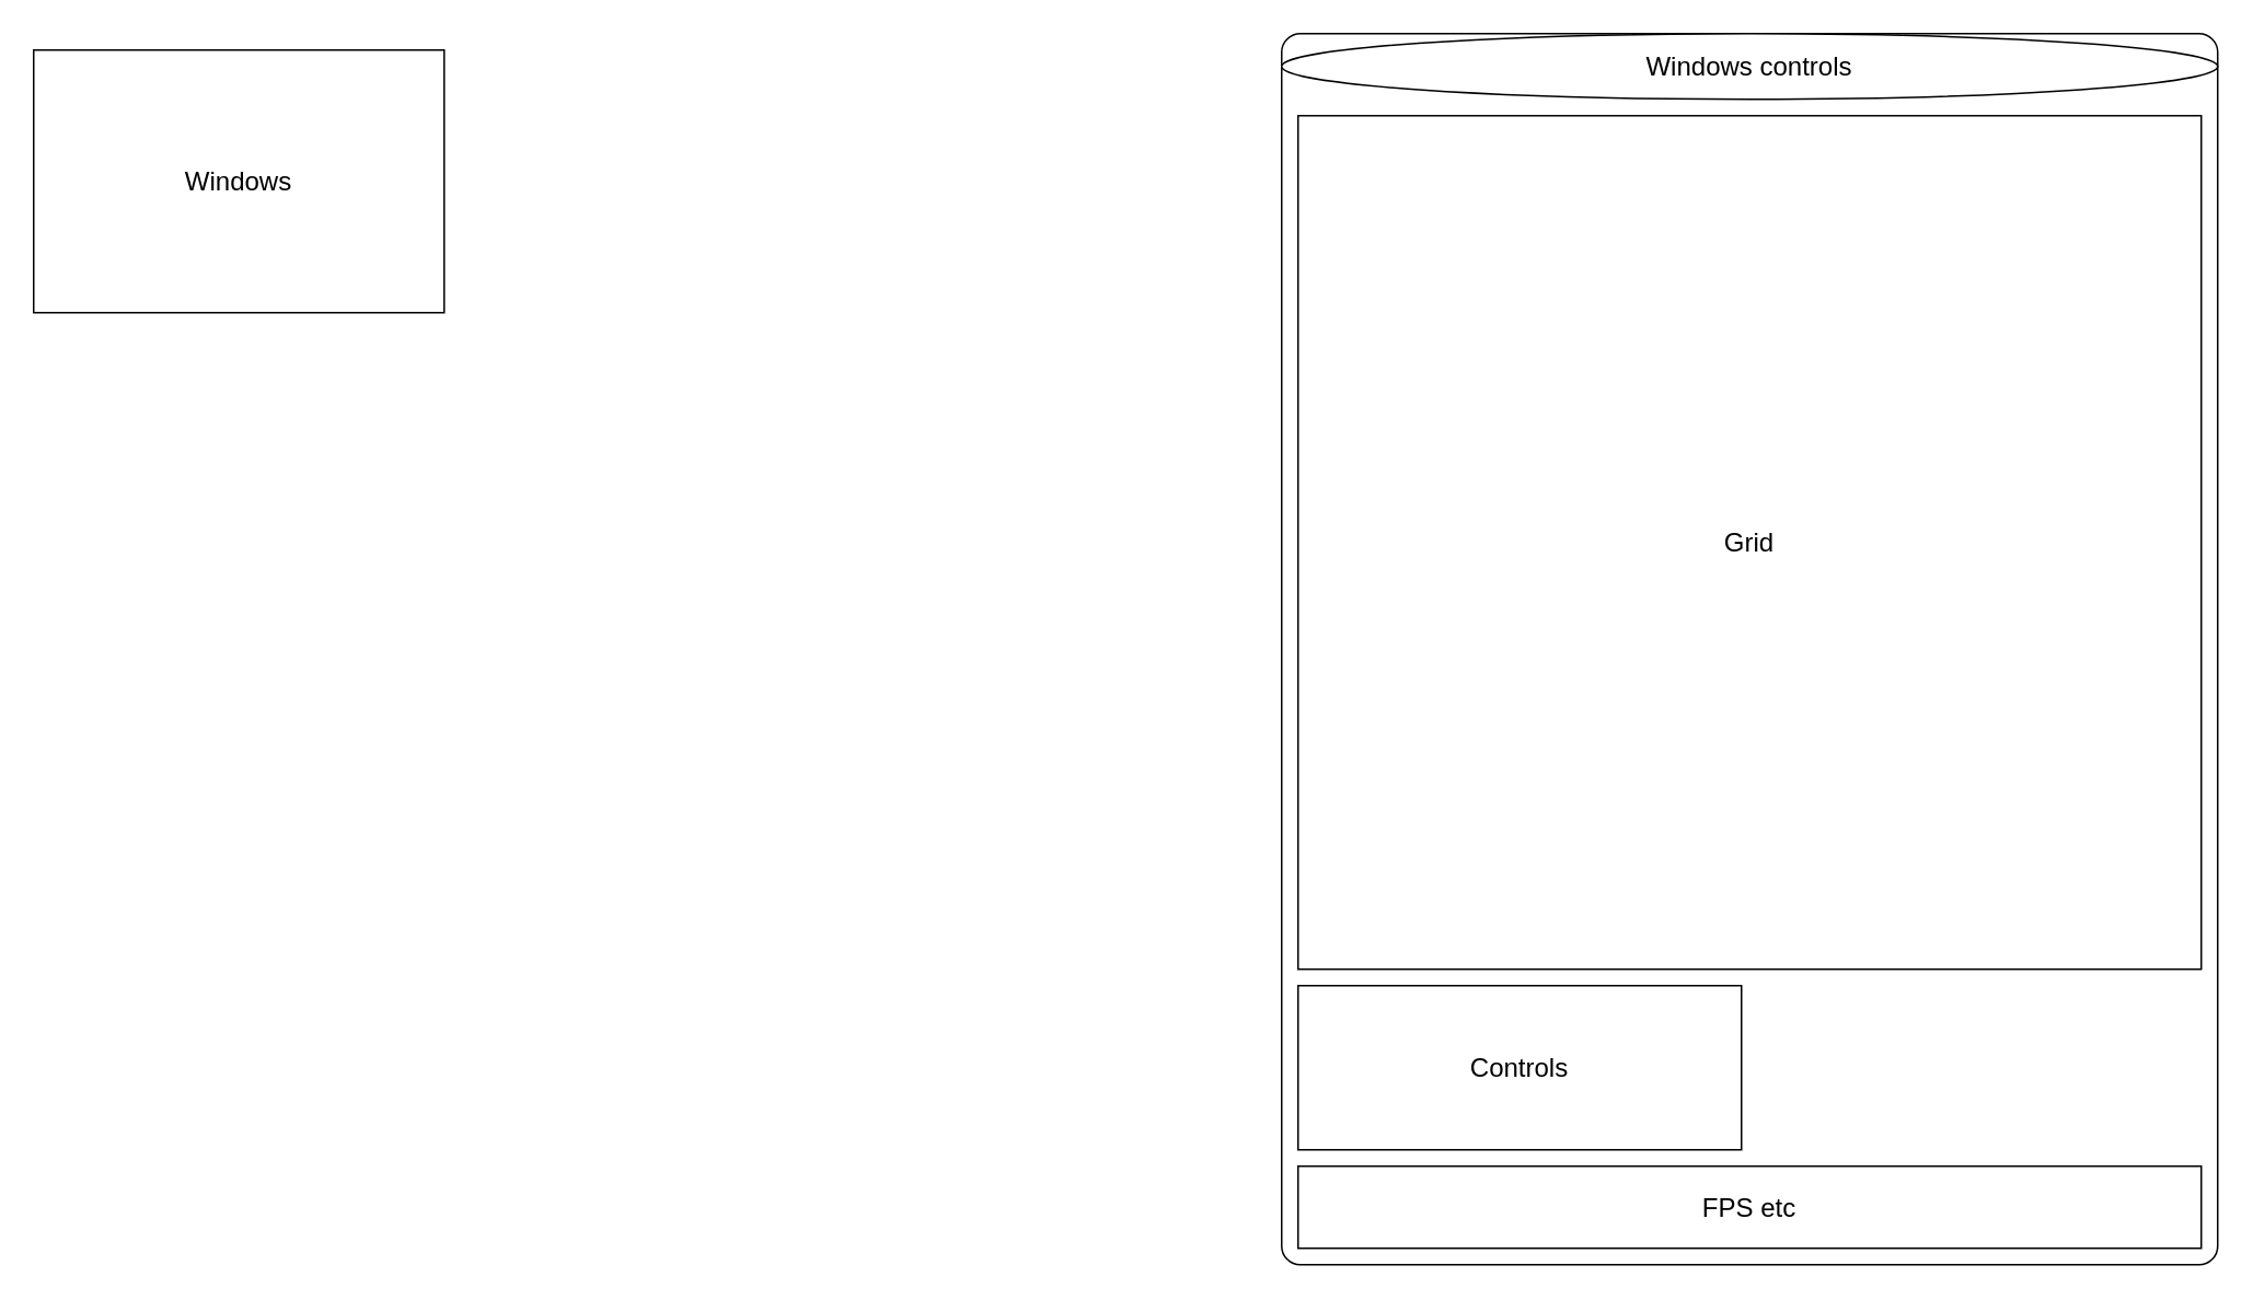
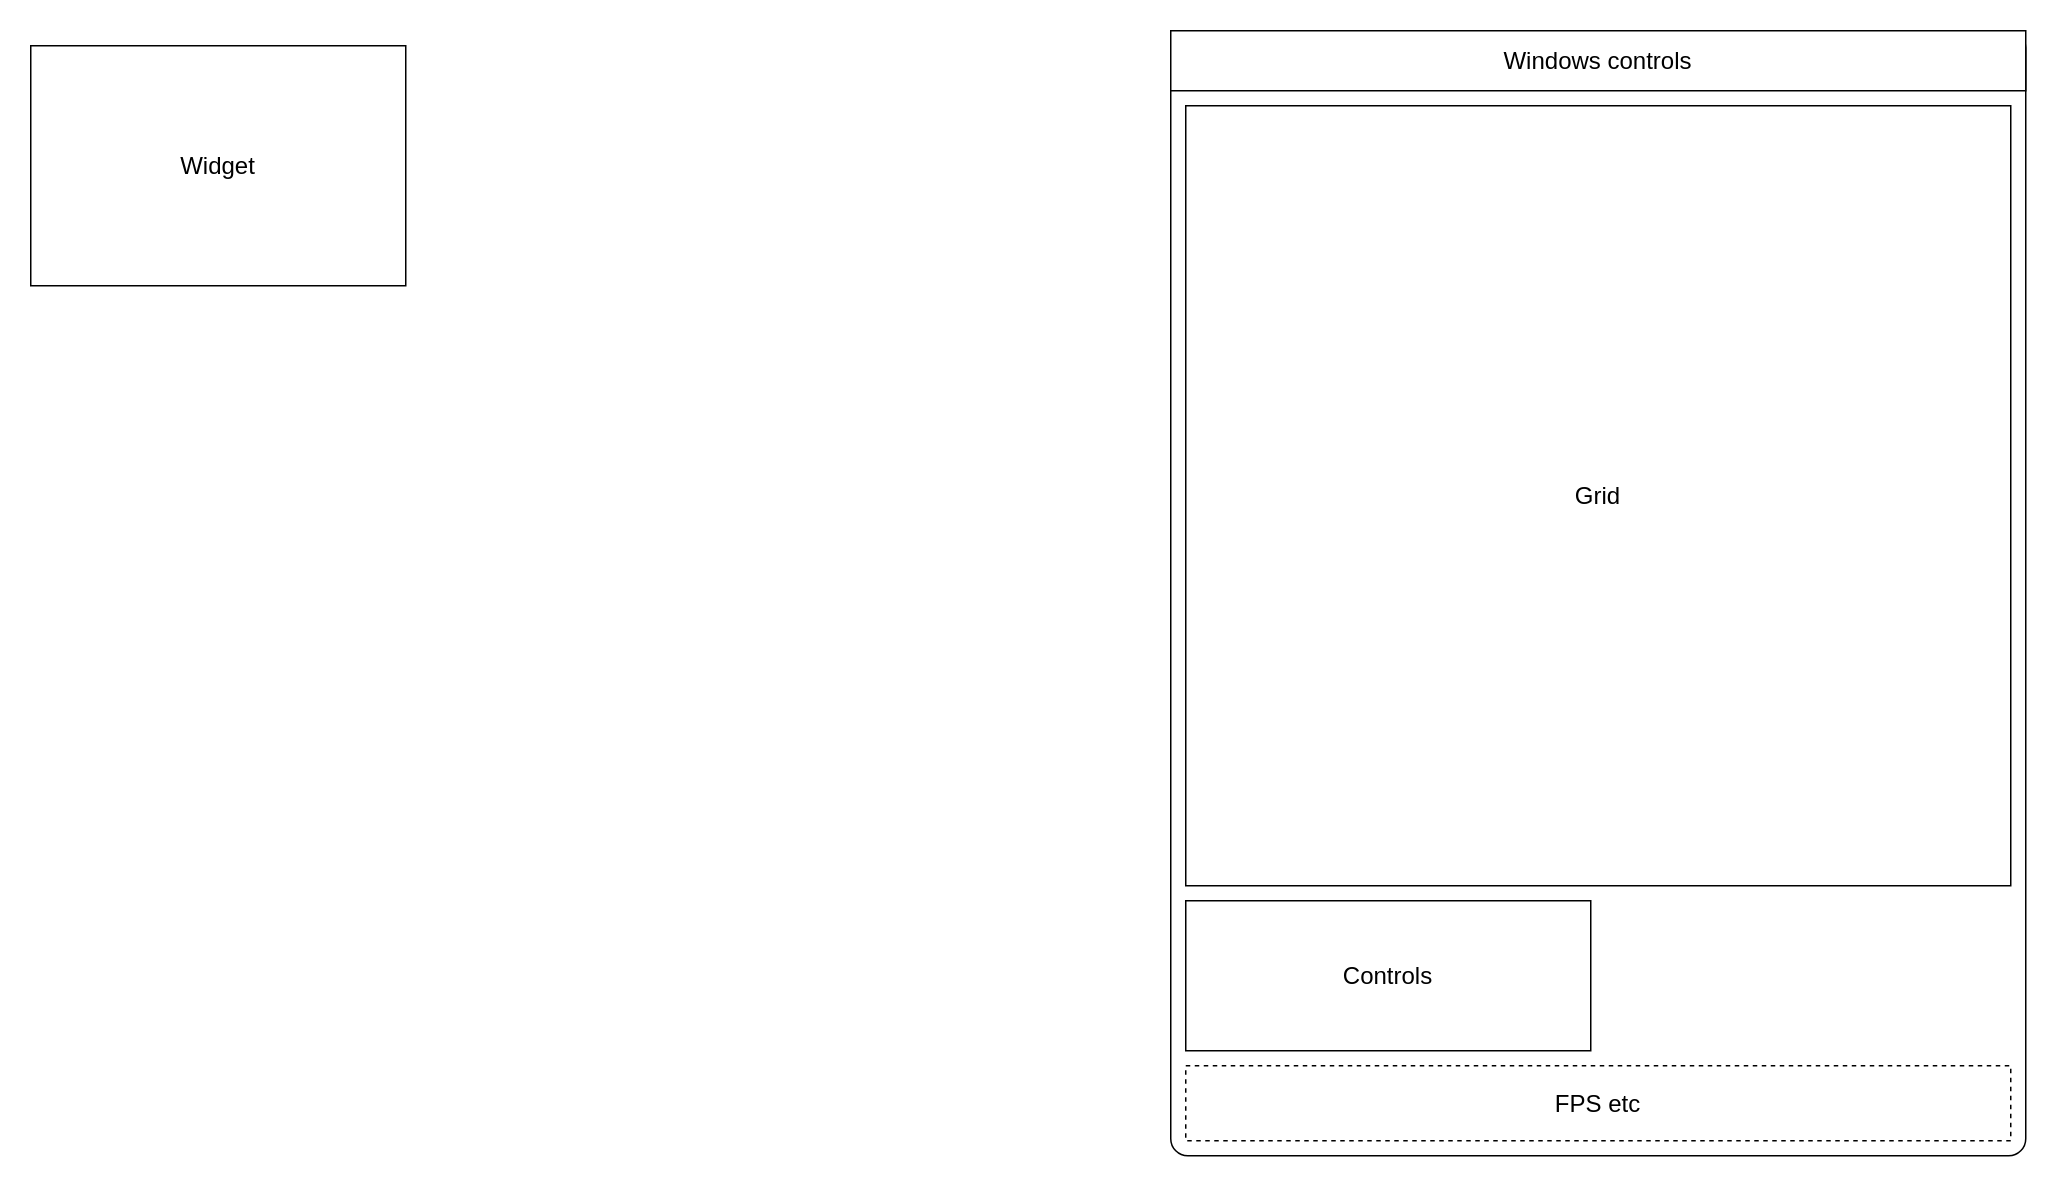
- <mxCell id="3" value="Windows controls" style="ellipse;whiteSpace=wrap;html=1;fontSize=16;" vertex="1" parent="1"><mxGeometry x="780" y="20" width="570" height="40" as="geometry" /></mxCell>
+ <mxCell id="3" value="Windows controls" style="rounded=0;whiteSpace=wrap;html=1;fontSize=16;" vertex="1" parent="1"><mxGeometry x="780" y="20" width="570" height="40" as="geometry" /></mxCell>
- <mxCell id="5" value="Windows" style="rounded=0;whiteSpace=wrap;html=1;fontSize=16;" vertex="1" parent="1"><mxGeometry x="20" y="30" width="250" height="160" as="geometry" /></mxCell>
+ <mxCell id="5" value="Widget" style="rounded=0;whiteSpace=wrap;html=1;fontSize=16;" vertex="1" parent="1"><mxGeometry x="20" y="30" width="250" height="160" as="geometry" /></mxCell>
- <mxCell id="7" value="FPS etc" style="rounded=0;whiteSpace=wrap;html=1;fontSize=16;" vertex="1" parent="1"><mxGeometry x="790" y="710" width="550" height="50" as="geometry" /></mxCell>
+ <mxCell id="7" value="FPS etc" style="rounded=0;whiteSpace=wrap;html=1;fontSize=16;dashed=1;" vertex="1" parent="1"><mxGeometry x="790" y="710" width="550" height="50" as="geometry" /></mxCell>
